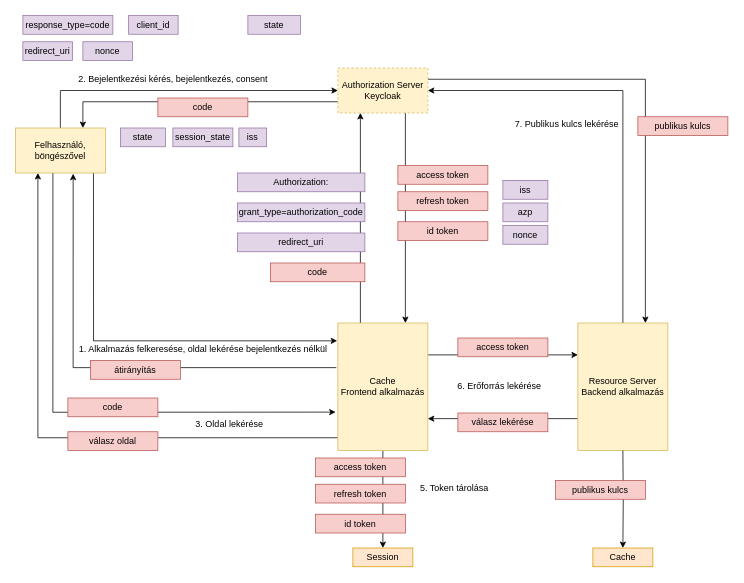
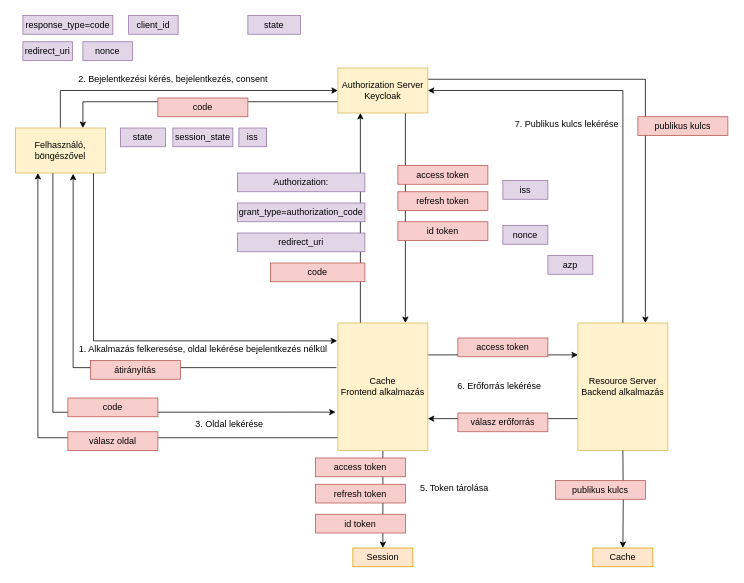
- <mxCell id="7" value="Authorization Server&lt;div&gt;Keycloak&lt;/div&gt;" style="rounded=0;whiteSpace=wrap;html=1;fillColor=#fff2cc;strokeColor=#d6b656;dashed=1;" parent="1" vertex="1"><mxGeometry x="450" y="90" width="120" height="60" as="geometry" /></mxCell>
+ <mxCell id="7" value="Authorization Server&lt;div&gt;Keycloak&lt;/div&gt;" style="rounded=0;whiteSpace=wrap;html=1;fillColor=#fff2cc;strokeColor=#d6b656;" parent="1" vertex="1"><mxGeometry x="450" y="90" width="120" height="60" as="geometry" /></mxCell>
- <mxCell id="52" value="azp" style="rounded=0;whiteSpace=wrap;html=1;fillColor=#e1d5e7;strokeColor=#9673a6;" vertex="1" parent="1"><mxGeometry x="670" y="270" width="60" height="25" as="geometry" /></mxCell>
+ <mxCell id="52" value="azp" style="rounded=0;whiteSpace=wrap;html=1;fillColor=#e1d5e7;strokeColor=#9673a6;" vertex="1" parent="1"><mxGeometry x="730" y="340" width="60" height="25" as="geometry" /></mxCell>
- <mxCell id="29" value="válasz lekérése" style="rounded=0;whiteSpace=wrap;html=1;fillColor=#f8cecc;strokeColor=#b85450;" parent="1" vertex="1"><mxGeometry x="610" y="550" width="120" height="25" as="geometry" /></mxCell>
+ <mxCell id="29" value="válasz erőforrás" style="rounded=0;whiteSpace=wrap;html=1;fillColor=#f8cecc;strokeColor=#b85450;" parent="1" vertex="1"><mxGeometry x="610" y="550" width="120" height="25" as="geometry" /></mxCell>
